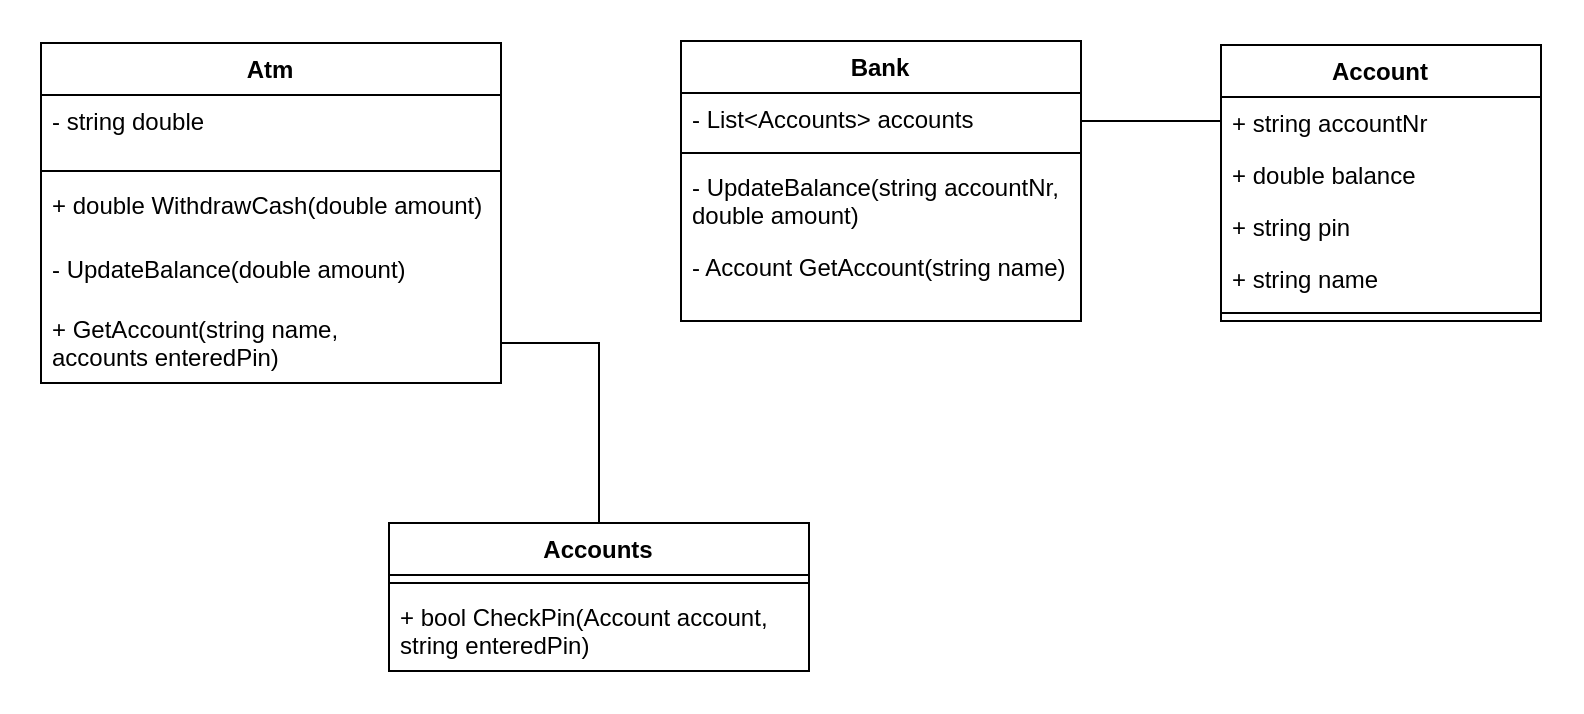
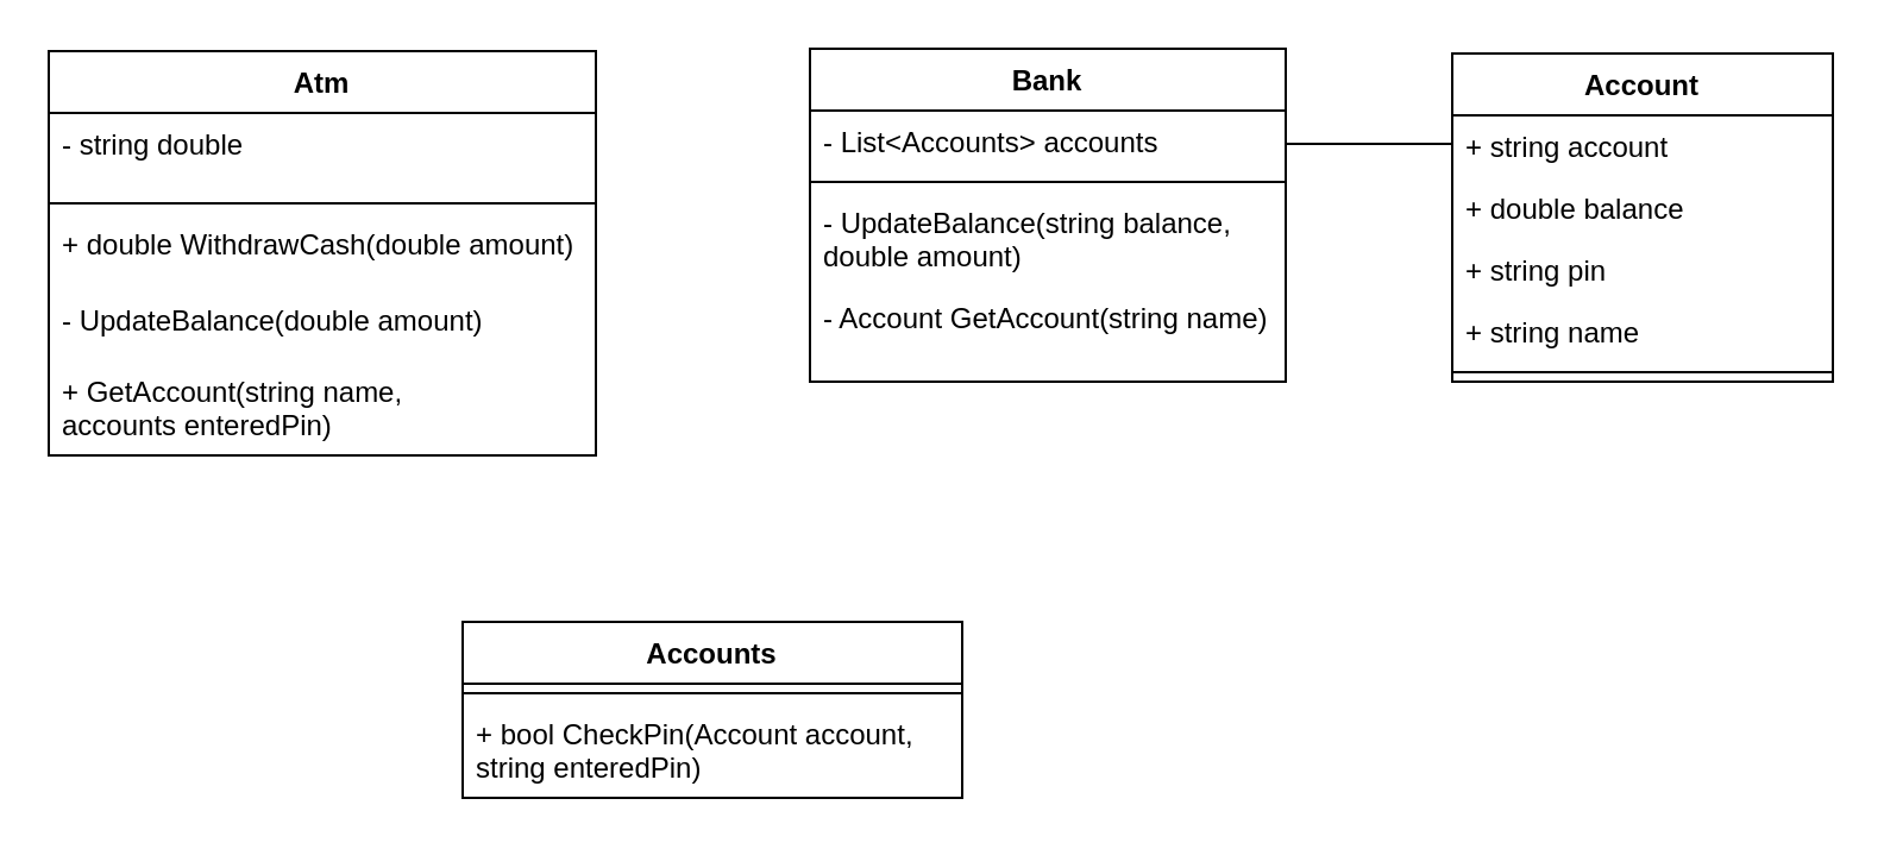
- <mxCell id="9" value="+ string accountNr" style="text;strokeColor=none;fillColor=none;align=left;verticalAlign=top;spacingLeft=4;spacingRight=4;overflow=hidden;rotatable=0;points=[[0,0.5],[1,0.5]];portConstraint=eastwest;" parent="8" vertex="1"><mxGeometry y="26" width="160" height="26" as="geometry" /></mxCell>
+ <mxCell id="9" value="+ string account" style="text;strokeColor=none;fillColor=none;align=left;verticalAlign=top;spacingLeft=4;spacingRight=4;overflow=hidden;rotatable=0;points=[[0,0.5],[1,0.5]];portConstraint=eastwest;" parent="8" vertex="1"><mxGeometry y="26" width="160" height="26" as="geometry" /></mxCell>
- <mxCell id="21" value="- UpdateBalance(string accountNr,&#10;double amount)" style="text;strokeColor=none;fillColor=none;align=left;verticalAlign=top;spacingLeft=4;spacingRight=4;overflow=hidden;rotatable=0;points=[[0,0.5],[1,0.5]];portConstraint=eastwest;" parent="18" vertex="1"><mxGeometry y="60" width="200" height="40" as="geometry" /></mxCell>
+ <mxCell id="21" value="- UpdateBalance(string balance,&#10;double amount)" style="text;strokeColor=none;fillColor=none;align=left;verticalAlign=top;spacingLeft=4;spacingRight=4;overflow=hidden;rotatable=0;points=[[0,0.5],[1,0.5]];portConstraint=eastwest;" parent="18" vertex="1"><mxGeometry y="60" width="200" height="40" as="geometry" /></mxCell>
- <mxCell id="14" style="edgeStyle=orthogonalEdgeStyle;rounded=0;orthogonalLoop=1;jettySize=auto;html=1;exitX=0.5;exitY=0;exitDx=0;exitDy=0;endArrow=none;endFill=0;" parent="1" source="15" target="7" edge="1"><mxGeometry relative="1" as="geometry" /></mxCell>
